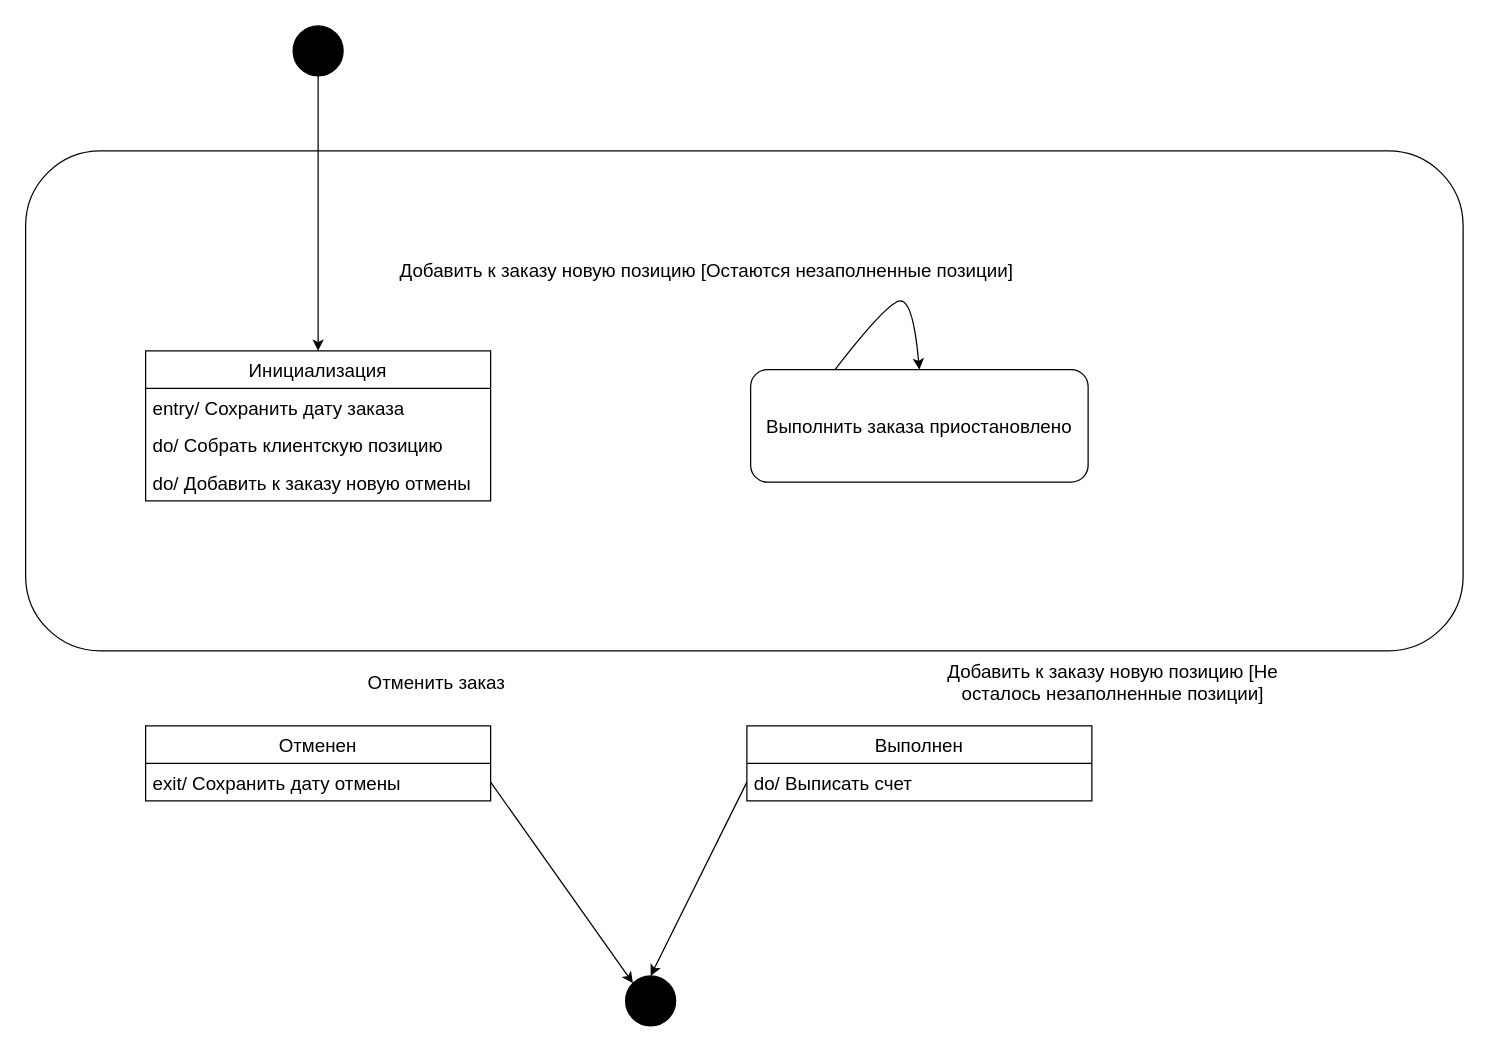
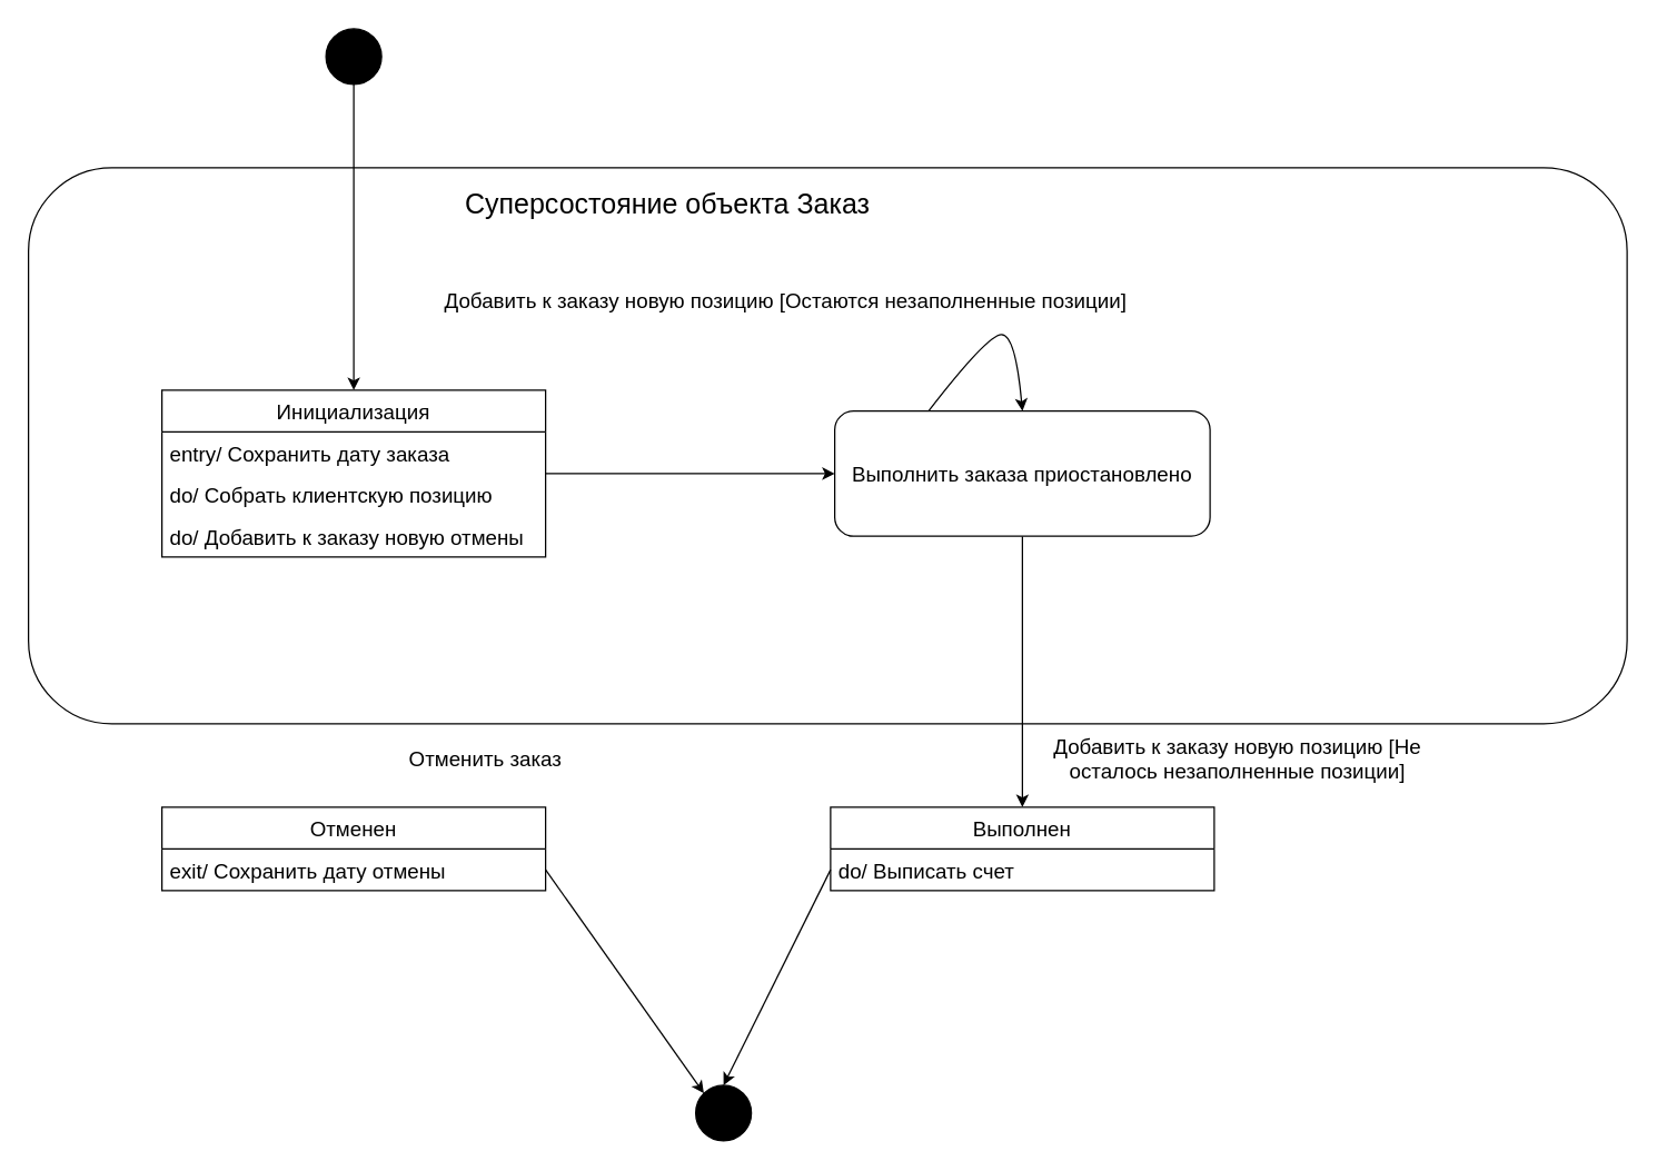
+ <mxCell id="5" value="Суперсостояние объекта Заказ" style="text;html=1;strokeColor=none;fillColor=none;align=center;verticalAlign=middle;whiteSpace=wrap;rounded=0;fontSize=20;" vertex="1" parent="1"><mxGeometry x="310" y="120" width="340" height="50" as="geometry" /></mxCell>
+ <mxCell id="6" style="edgeStyle=orthogonalEdgeStyle;rounded=0;orthogonalLoop=1;jettySize=auto;html=1;entryX=0;entryY=0.5;entryDx=0;entryDy=0;fontSize=15;" edge="1" parent="1" source="7" target="18"><mxGeometry relative="1" as="geometry" /></mxCell>
+ <mxCell id="17" style="edgeStyle=orthogonalEdgeStyle;rounded=0;orthogonalLoop=1;jettySize=auto;html=1;entryX=0.5;entryY=0;entryDx=0;entryDy=0;fontSize=15;" edge="1" parent="1" source="18" target="14"><mxGeometry relative="1" as="geometry" /></mxCell>
